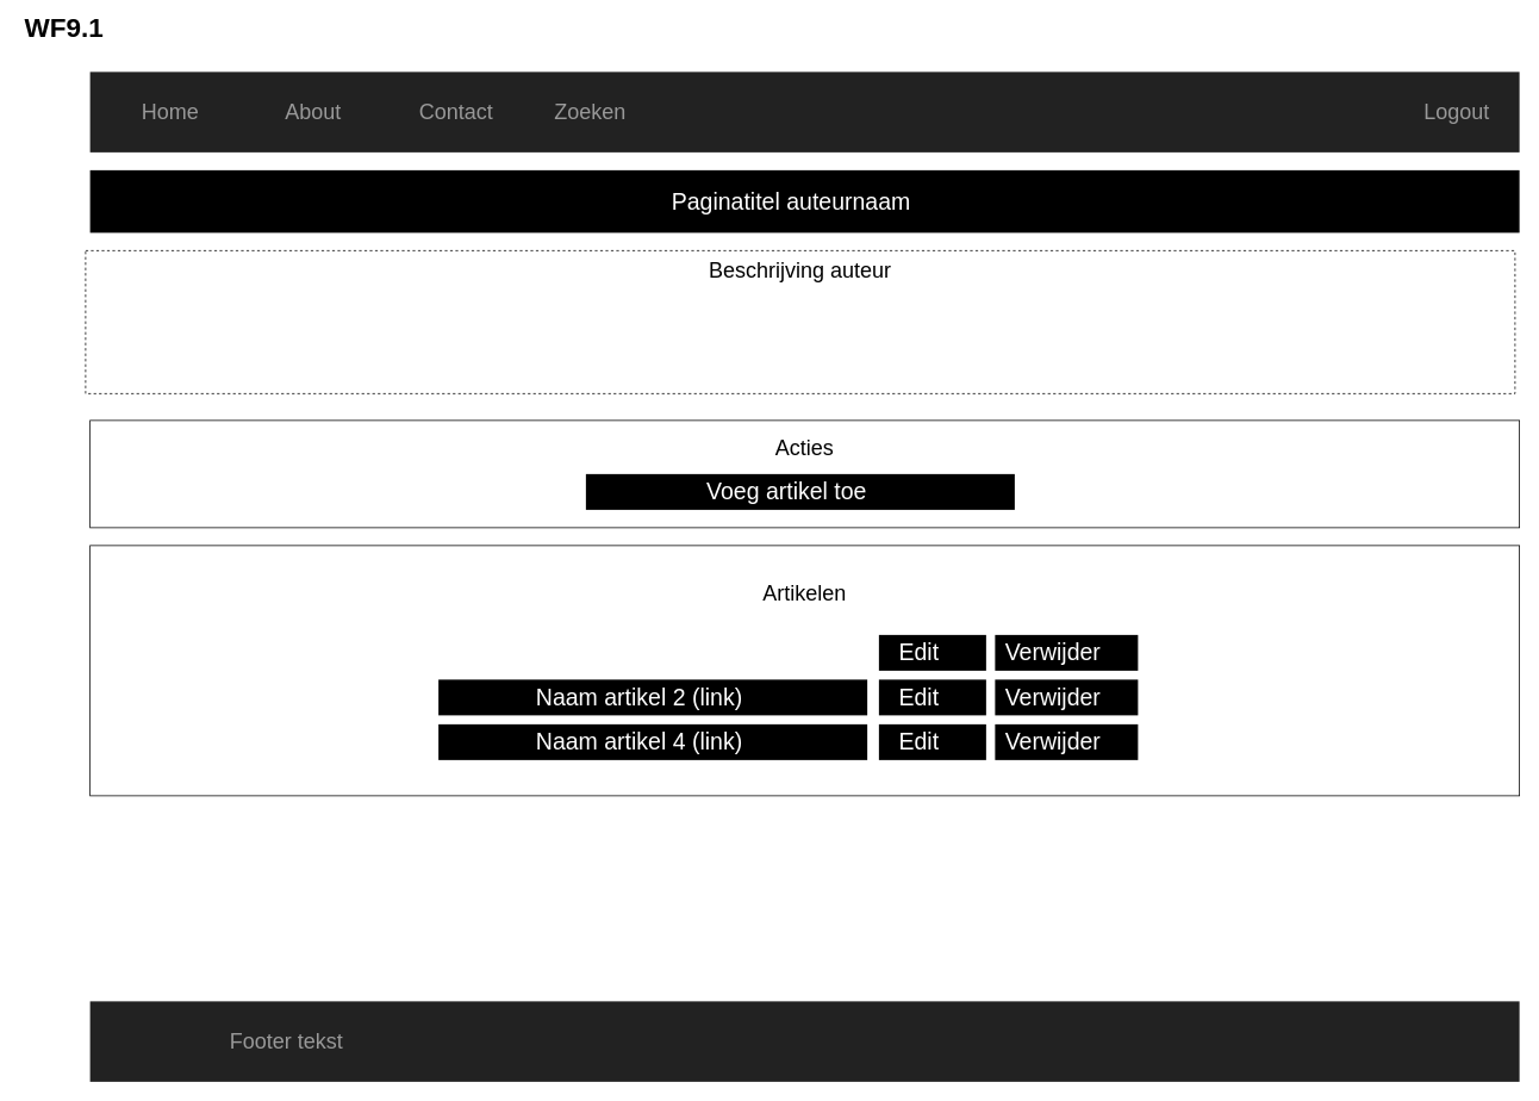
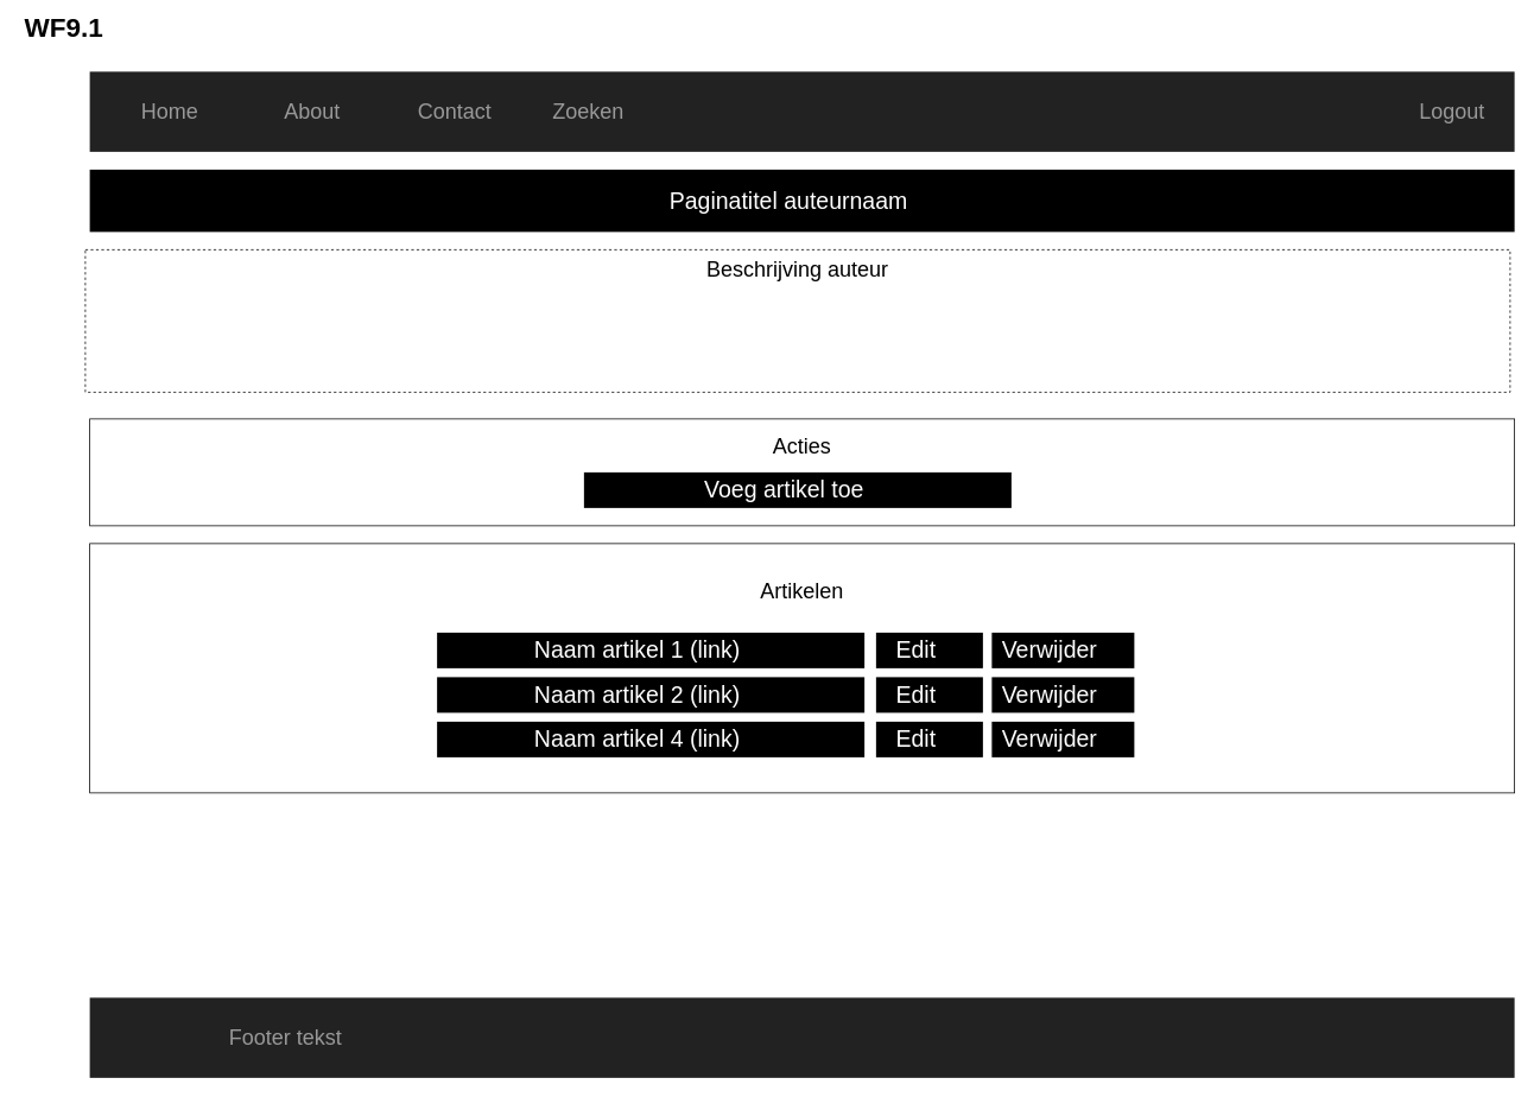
+ <mxCell id="15" value="Naam artikel 1 (link)" style="html=1;shadow=0;dashed=0;shape=mxgraph.bootstrap.rect;fillColor=#000000;strokeColor=none;fontColor=#ffffff;spacingRight=30;whiteSpace=wrap;fontSize=26;" parent="1" vertex="1"><mxGeometry x="490" y="710" width="480" height="40" as="geometry" /></mxCell>
